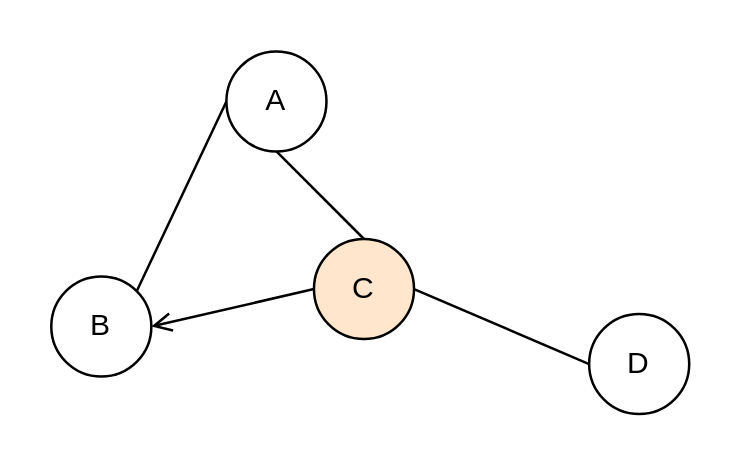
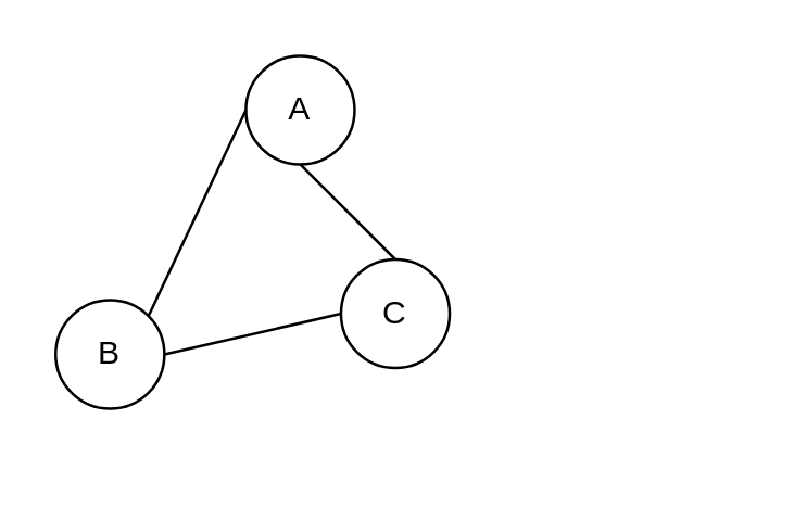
- <mxCell id="5" value="C" style="ellipse;whiteSpace=wrap;html=1;fillColor=#ffe6cc;" vertex="1" parent="1"><mxGeometry x="125" y="95" width="40" height="40" as="geometry" /></mxCell>
+ <mxCell id="5" value="C" style="ellipse;whiteSpace=wrap;html=1;" vertex="1" parent="1"><mxGeometry x="125" y="95" width="40" height="40" as="geometry" /></mxCell>
- <mxCell id="6" value="" style="endArrow=open;html=1;rounded=0;entryX=1;entryY=0.5;entryDx=0;entryDy=0;exitX=0;exitY=0.5;exitDx=0;exitDy=0;" edge="1" parent="1" source="5" target="3"><mxGeometry width="50" height="50" relative="1" as="geometry"><mxPoint x="75" y="275" as="sourcePoint" /><mxPoint x="125" y="225" as="targetPoint" /></mxGeometry></mxCell>
+ <mxCell id="6" value="" style="endArrow=none;html=1;rounded=0;entryX=1;entryY=0.5;entryDx=0;entryDy=0;exitX=0;exitY=0.5;exitDx=0;exitDy=0;" edge="1" parent="1" source="5" target="3"><mxGeometry width="50" height="50" relative="1" as="geometry"><mxPoint x="75" y="275" as="sourcePoint" /><mxPoint x="125" y="225" as="targetPoint" /></mxGeometry></mxCell>
- <mxCell id="8" value="" style="endArrow=none;html=1;rounded=0;entryX=0;entryY=0.5;entryDx=0;entryDy=0;exitX=1;exitY=0.5;exitDx=0;exitDy=0;" edge="1" parent="1" source="5" target="4"><mxGeometry width="50" height="50" relative="1" as="geometry"><mxPoint x="145" y="135" as="sourcePoint" /><mxPoint x="75" y="165" as="targetPoint" /></mxGeometry></mxCell>
- <mxCell id="4" value="D" style="ellipse;whiteSpace=wrap;html=1;" vertex="1" parent="1"><mxGeometry x="235" y="125" width="40" height="40" as="geometry" /></mxCell>
